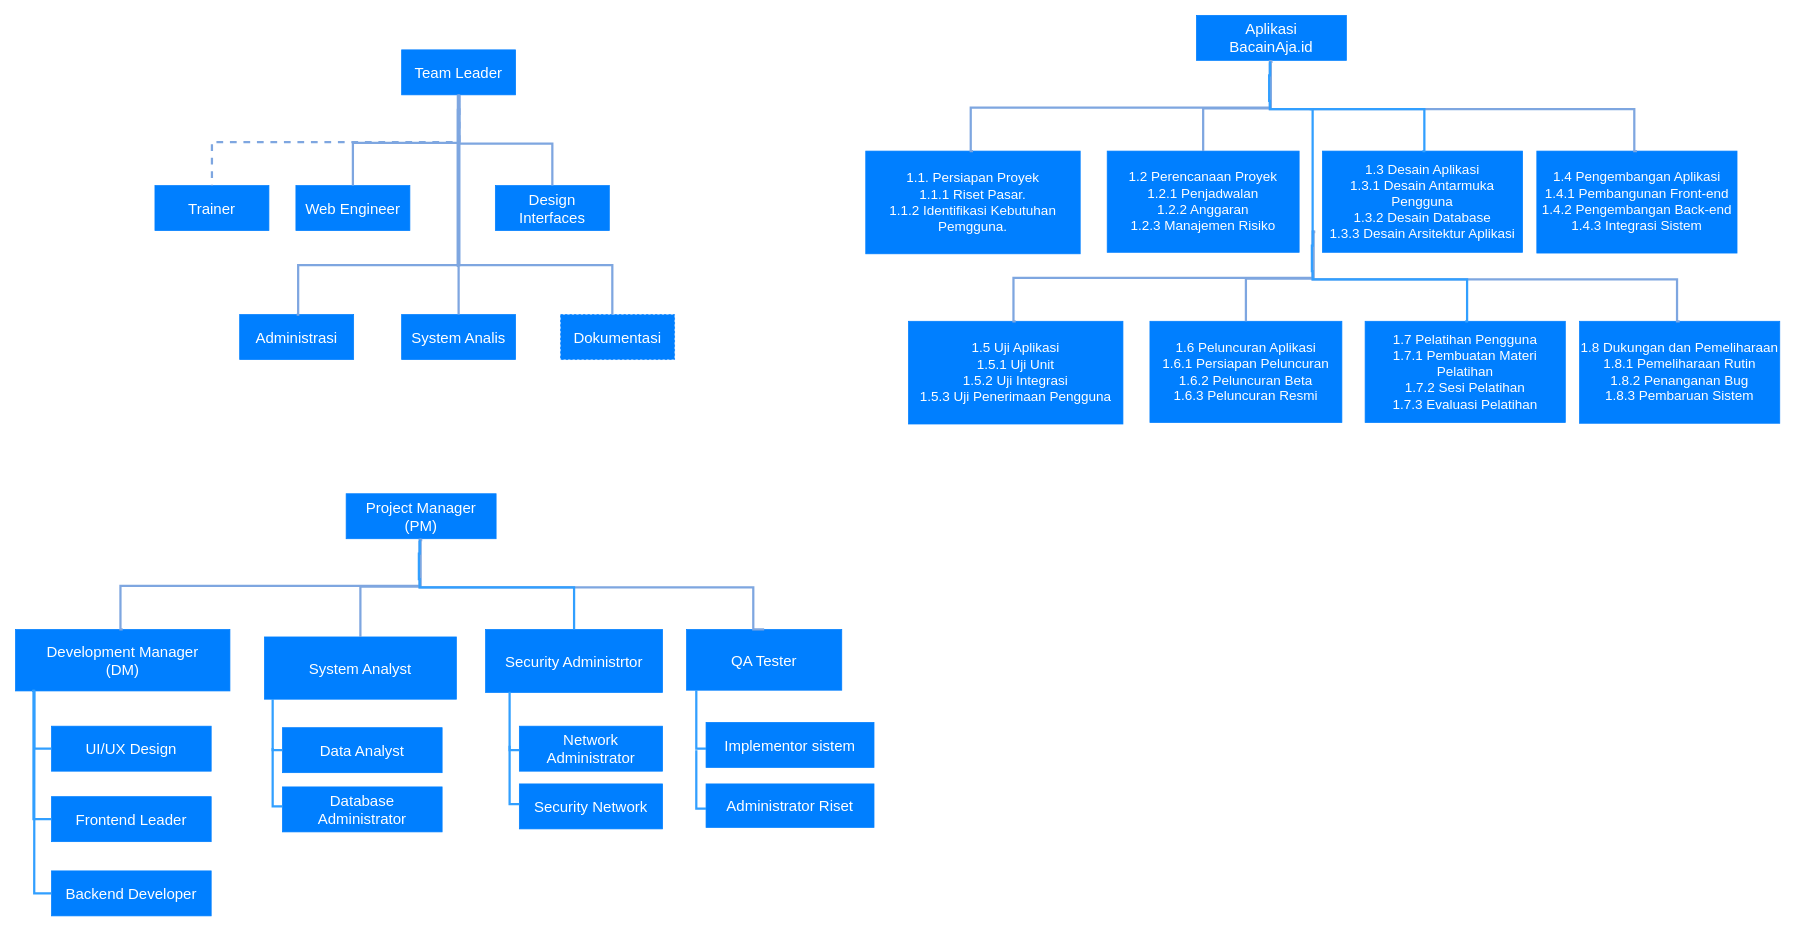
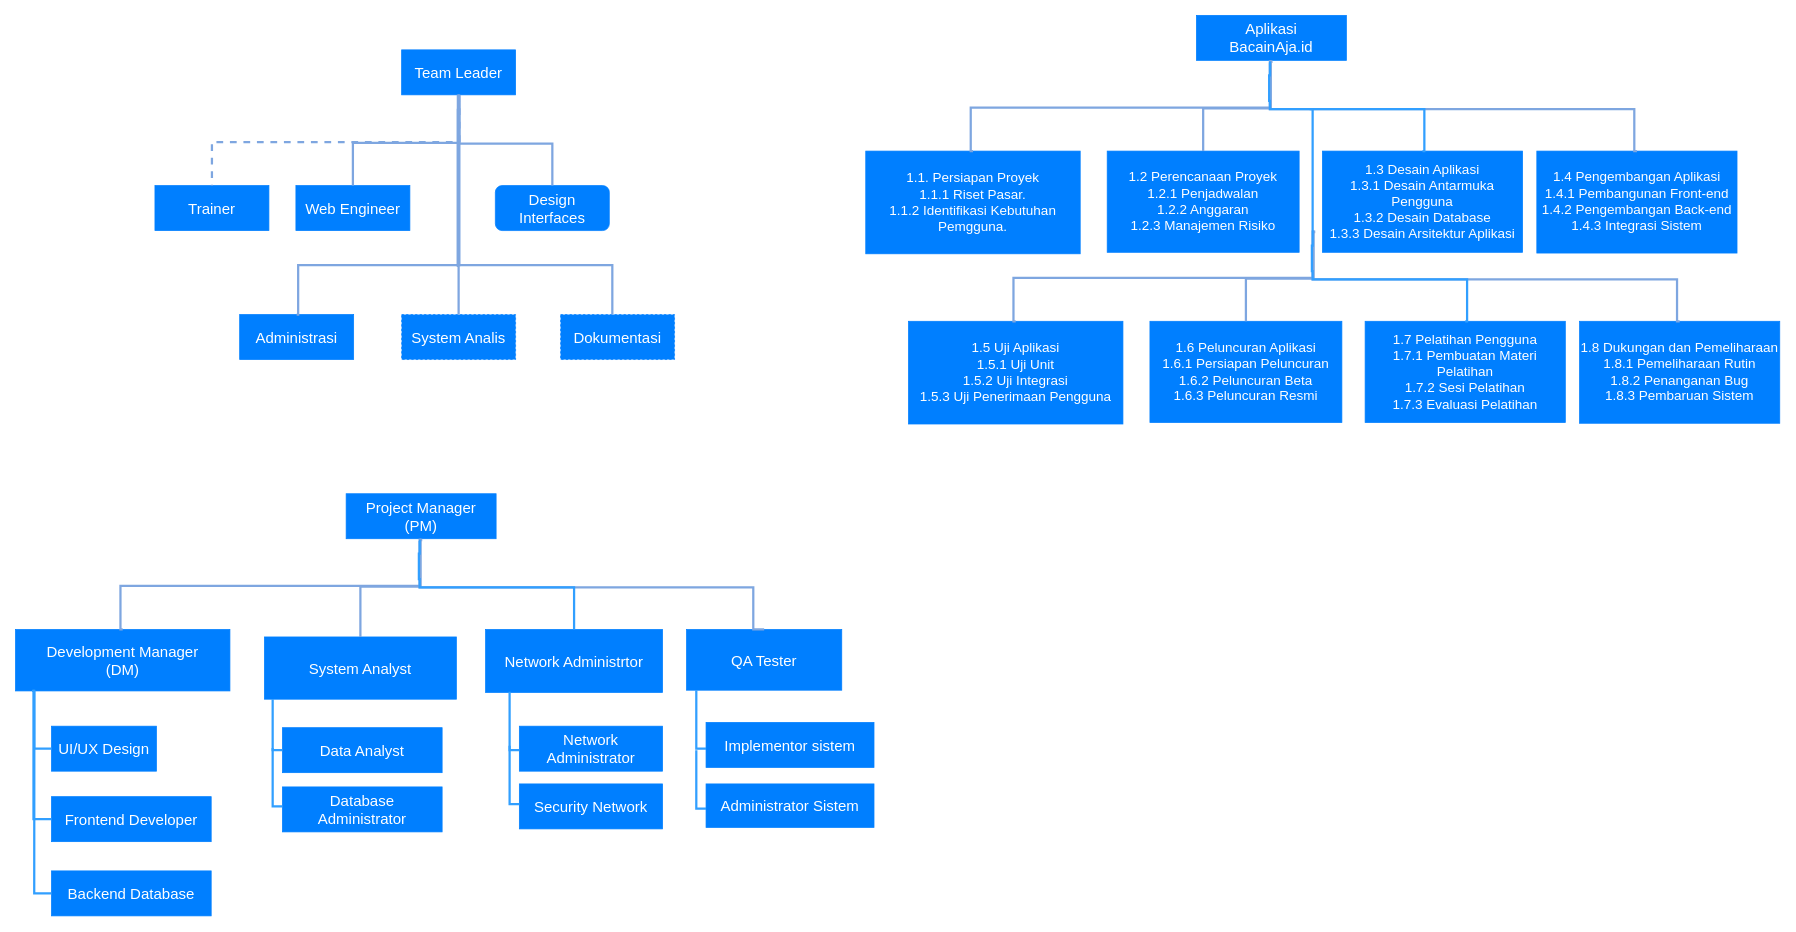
- <mxCell id="4" value="&lt;font color=&quot;#ffffff&quot; style=&quot;font-size: 20px;&quot;&gt;Design Interfaces&lt;/font&gt;" style="rounded=0;whiteSpace=wrap;html=1;fontSize=16;strokeColor=#007FFF;fillColor=#007FFF;" parent="1" vertex="1"><mxGeometry x="660" y="247" width="152" height="60" as="geometry" /></mxCell>
+ <mxCell id="4" value="&lt;font color=&quot;#ffffff&quot; style=&quot;font-size: 20px;&quot;&gt;Design Interfaces&lt;/font&gt;" style="whiteSpace=wrap;html=1;fontSize=16;strokeColor=#007FFF;fillColor=#007FFF;rounded=1;" parent="1" vertex="1"><mxGeometry x="660" y="247" width="152" height="60" as="geometry" /></mxCell>
- <mxCell id="7" value="&lt;font color=&quot;#ffffff&quot; style=&quot;font-size: 20px;&quot;&gt;System Analis&lt;/font&gt;" style="rounded=0;whiteSpace=wrap;html=1;fontSize=16;fillColor=#007FFF;strokeColor=#007FFF;" parent="1" vertex="1"><mxGeometry x="535" y="419" width="152" height="60" as="geometry" /></mxCell>
+ <mxCell id="7" value="&lt;font color=&quot;#ffffff&quot; style=&quot;font-size: 20px;&quot;&gt;System Analis&lt;/font&gt;" style="rounded=0;whiteSpace=wrap;html=1;fontSize=16;fillColor=#007FFF;strokeColor=#007FFF;dashed=1;" parent="1" vertex="1"><mxGeometry x="535" y="419" width="152" height="60" as="geometry" /></mxCell>
- <mxCell id="19" value="&lt;font color=&quot;#ffffff&quot; style=&quot;font-size: 20px;&quot;&gt;Security Administrtor&lt;/font&gt;" style="rounded=0;whiteSpace=wrap;html=1;fontSize=16;fillColor=#007FFF;strokeColor=#007FFF;" parent="1" vertex="1"><mxGeometry x="647" y="839" width="236" height="84" as="geometry" /></mxCell>
+ <mxCell id="19" value="&lt;font color=&quot;#ffffff&quot; style=&quot;font-size: 20px;&quot;&gt;Network Administrtor&lt;/font&gt;" style="rounded=0;whiteSpace=wrap;html=1;fontSize=16;fillColor=#007FFF;strokeColor=#007FFF;" parent="1" vertex="1"><mxGeometry x="647" y="839" width="236" height="84" as="geometry" /></mxCell>
- <mxCell id="24" value="&lt;font color=&quot;#ffffff&quot;&gt;&lt;span style=&quot;font-size: 20px;&quot;&gt;UI/UX Design&lt;/span&gt;&lt;/font&gt;" style="rounded=0;whiteSpace=wrap;html=1;fontSize=16;strokeColor=#007FFF;fillColor=#007FFF;" parent="1" vertex="1"><mxGeometry x="68" y="968" width="213" height="60" as="geometry" /></mxCell>
+ <mxCell id="24" value="&lt;font color=&quot;#ffffff&quot;&gt;&lt;span style=&quot;font-size: 20px;&quot;&gt;UI/UX Design&lt;/span&gt;&lt;/font&gt;" style="rounded=0;whiteSpace=wrap;html=1;fontSize=16;strokeColor=#007FFF;fillColor=#007FFF;" parent="1" vertex="1"><mxGeometry x="68" y="968" width="140" height="60" as="geometry" /></mxCell>
- <mxCell id="39" value="&lt;font style=&quot;font-size: 20px;&quot; color=&quot;#ffffff&quot;&gt;Administrator Riset&lt;/font&gt;" style="rounded=0;whiteSpace=wrap;html=1;fontSize=16;strokeColor=#007FFF;fillColor=#007FFF;" parent="1" vertex="1"><mxGeometry x="941" y="1045" width="224" height="58" as="geometry" /></mxCell>
+ <mxCell id="39" value="&lt;font style=&quot;font-size: 20px;&quot; color=&quot;#ffffff&quot;&gt;Administrator Sistem&lt;/font&gt;" style="rounded=0;whiteSpace=wrap;html=1;fontSize=16;strokeColor=#007FFF;fillColor=#007FFF;" parent="1" vertex="1"><mxGeometry x="941" y="1045" width="224" height="58" as="geometry" /></mxCell>
- <mxCell id="25" value="&lt;font color=&quot;#ffffff&quot;&gt;&lt;span style=&quot;font-size: 20px;&quot;&gt;Frontend Leader&lt;/span&gt;&lt;/font&gt;" style="rounded=0;whiteSpace=wrap;html=1;fontSize=16;strokeColor=#007FFF;fillColor=#007FFF;" parent="1" vertex="1"><mxGeometry x="68" y="1062" width="213" height="60" as="geometry" /></mxCell>
+ <mxCell id="25" value="&lt;font color=&quot;#ffffff&quot;&gt;&lt;span style=&quot;font-size: 20px;&quot;&gt;Frontend Developer&lt;/span&gt;&lt;/font&gt;" style="rounded=0;whiteSpace=wrap;html=1;fontSize=16;strokeColor=#007FFF;fillColor=#007FFF;" parent="1" vertex="1"><mxGeometry x="68" y="1062" width="213" height="60" as="geometry" /></mxCell>
- <mxCell id="26" value="&lt;font color=&quot;#ffffff&quot;&gt;&lt;span style=&quot;font-size: 20px;&quot;&gt;Backend Developer&lt;/span&gt;&lt;/font&gt;" style="rounded=0;whiteSpace=wrap;html=1;fontSize=16;strokeColor=#007FFF;fillColor=#007FFF;" parent="1" vertex="1"><mxGeometry x="68" y="1161" width="213" height="60" as="geometry" /></mxCell>
+ <mxCell id="26" value="&lt;font color=&quot;#ffffff&quot;&gt;&lt;span style=&quot;font-size: 20px;&quot;&gt;Backend Database&lt;/span&gt;&lt;/font&gt;" style="rounded=0;whiteSpace=wrap;html=1;fontSize=16;strokeColor=#007FFF;fillColor=#007FFF;" parent="1" vertex="1"><mxGeometry x="68" y="1161" width="213" height="60" as="geometry" /></mxCell>
